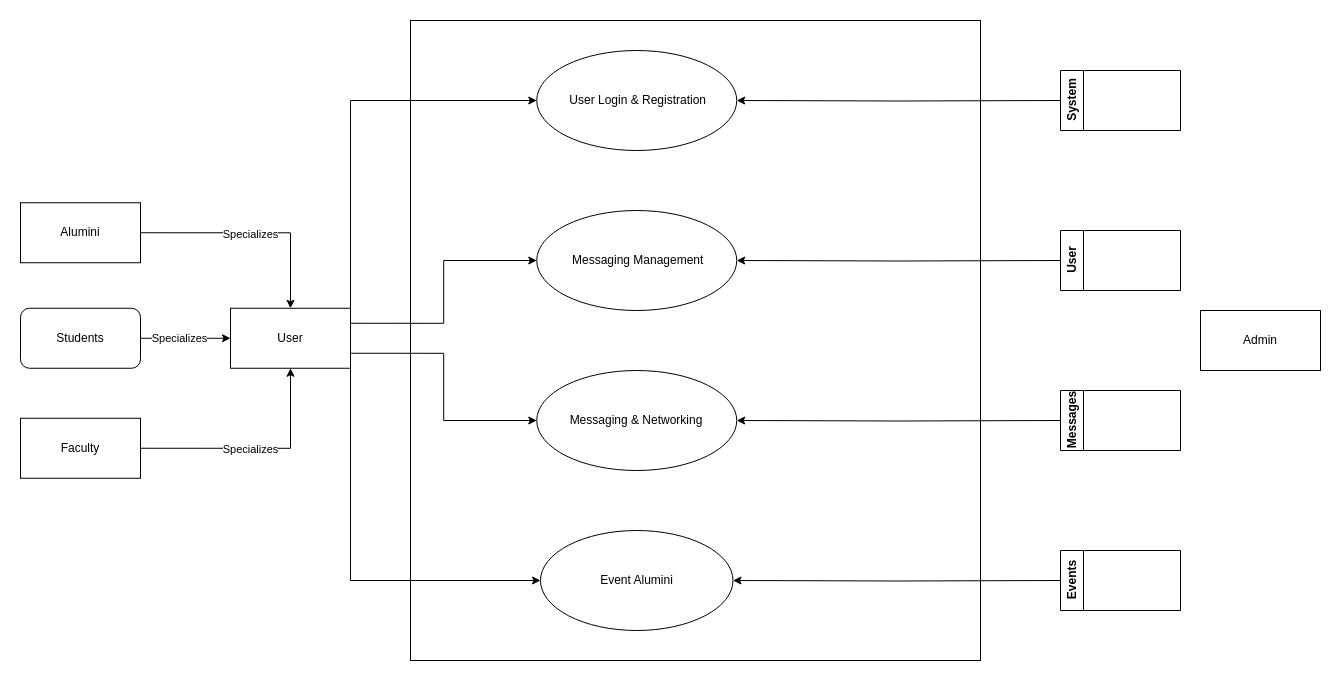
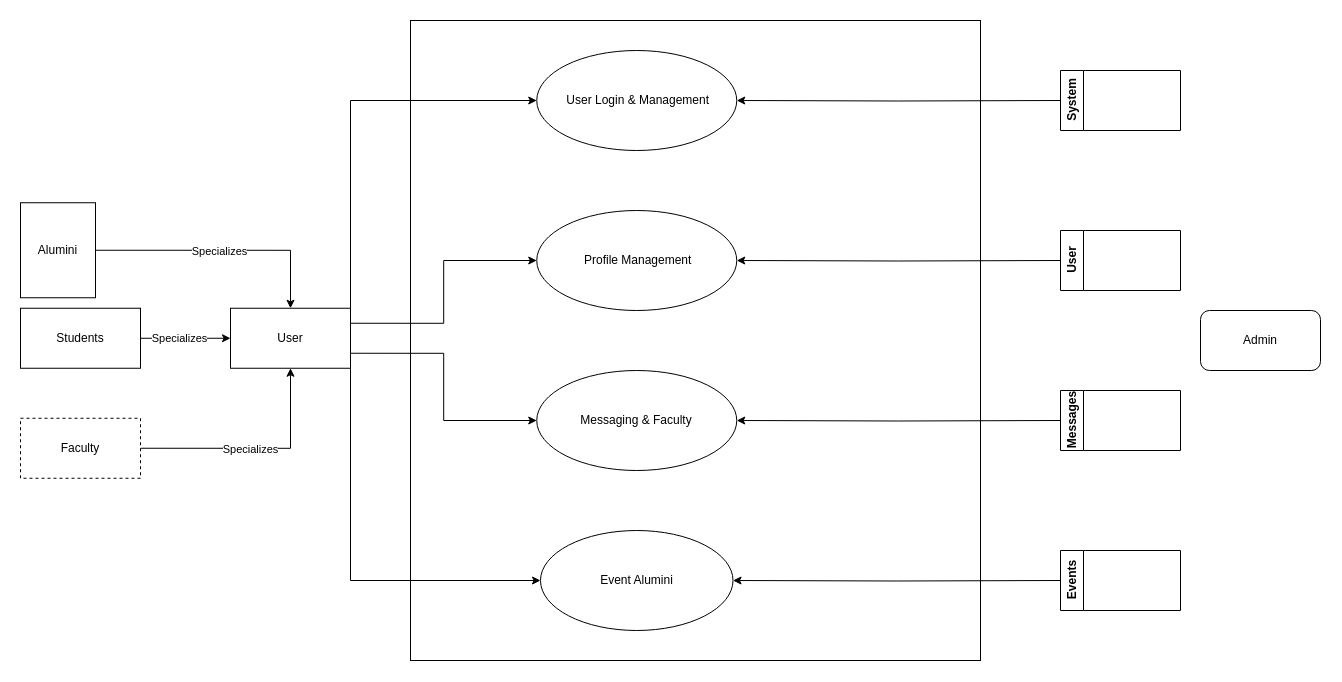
- <mxCell id="14" value="&amp;nbsp;User Login &amp;amp; Registration" style="ellipse;whiteSpace=wrap;html=1;" vertex="1" parent="1"><mxGeometry x="536.25" y="50" width="200" height="100" as="geometry" /></mxCell>
+ <mxCell id="14" value="&amp;nbsp;User Login &amp;amp; Management" style="ellipse;whiteSpace=wrap;html=1;" vertex="1" parent="1"><mxGeometry x="536.25" y="50" width="200" height="100" as="geometry" /></mxCell>
- <mxCell id="5" value="Alumini" style="rounded=0;whiteSpace=wrap;html=1;" vertex="1" parent="1"><mxGeometry x="20" y="202.25" width="120" height="60" as="geometry" /></mxCell>
+ <mxCell id="5" value="Alumini" style="rounded=0;whiteSpace=wrap;html=1;" vertex="1" parent="1"><mxGeometry x="20" y="202.25" width="75" height="95" as="geometry" /></mxCell>
- <mxCell id="13" value="&amp;nbsp;Messaging Management" style="ellipse;whiteSpace=wrap;html=1;" vertex="1" parent="1"><mxGeometry x="536.25" y="210" width="200" height="100" as="geometry" /></mxCell>
+ <mxCell id="13" value="&amp;nbsp;Profile Management" style="ellipse;whiteSpace=wrap;html=1;" vertex="1" parent="1"><mxGeometry x="536.25" y="210" width="200" height="100" as="geometry" /></mxCell>
- <mxCell id="12" value="Students" style="whiteSpace=wrap;html=1;rounded=1;" vertex="1" parent="1"><mxGeometry x="20" y="307.75" width="120" height="60" as="geometry" /></mxCell>
+ <mxCell id="12" value="Students" style="rounded=0;whiteSpace=wrap;html=1;" vertex="1" parent="1"><mxGeometry x="20" y="307.75" width="120" height="60" as="geometry" /></mxCell>
- <mxCell id="6" value="Admin" style="rounded=0;whiteSpace=wrap;html=1;" vertex="1" parent="1"><mxGeometry x="1200" y="310" width="120" height="60" as="geometry" /></mxCell>
+ <mxCell id="6" value="Admin" style="whiteSpace=wrap;html=1;rounded=1;" vertex="1" parent="1"><mxGeometry x="1200" y="310" width="120" height="60" as="geometry" /></mxCell>
- <mxCell id="15" value="Messaging &amp;amp; Networking" style="ellipse;whiteSpace=wrap;html=1;" vertex="1" parent="1"><mxGeometry x="536.25" y="370" width="200" height="100" as="geometry" /></mxCell>
+ <mxCell id="15" value="Messaging &amp;amp; Faculty" style="ellipse;whiteSpace=wrap;html=1;" vertex="1" parent="1"><mxGeometry x="536.25" y="370" width="200" height="100" as="geometry" /></mxCell>
- <mxCell id="9" value="Faculty" style="rounded=0;whiteSpace=wrap;html=1;" vertex="1" parent="1"><mxGeometry x="20" y="417.75" width="120" height="60" as="geometry" /></mxCell>
+ <mxCell id="9" value="Faculty" style="rounded=0;whiteSpace=wrap;html=1;dashed=1;" vertex="1" parent="1"><mxGeometry x="20" y="417.75" width="120" height="60" as="geometry" /></mxCell>
